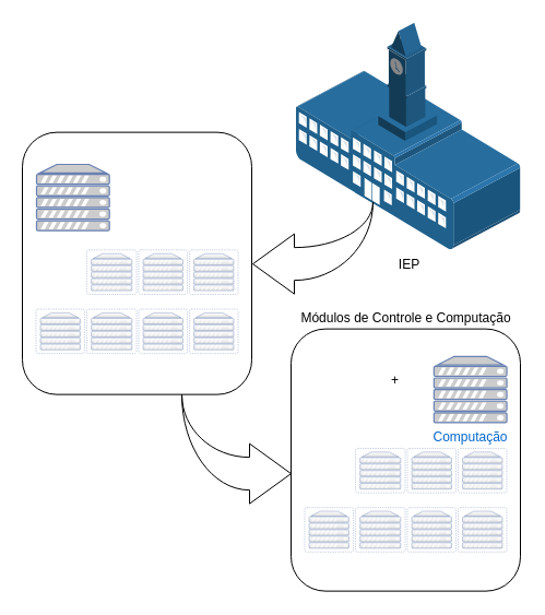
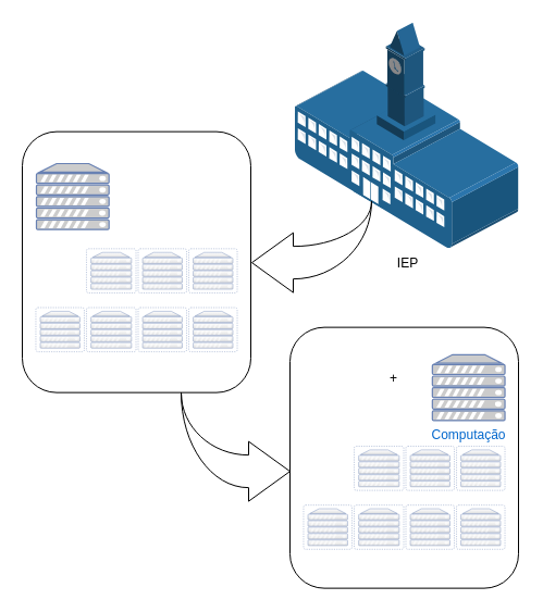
- <mxCell id="25" value="Módulos de Controle e Computação" style="text;html=1;align=center;verticalAlign=middle;resizable=0;points=[];autosize=1;strokeColor=none;" vertex="1" parent="2"><mxGeometry x="245" y="260" width="210" height="20" as="geometry" /></mxCell>
